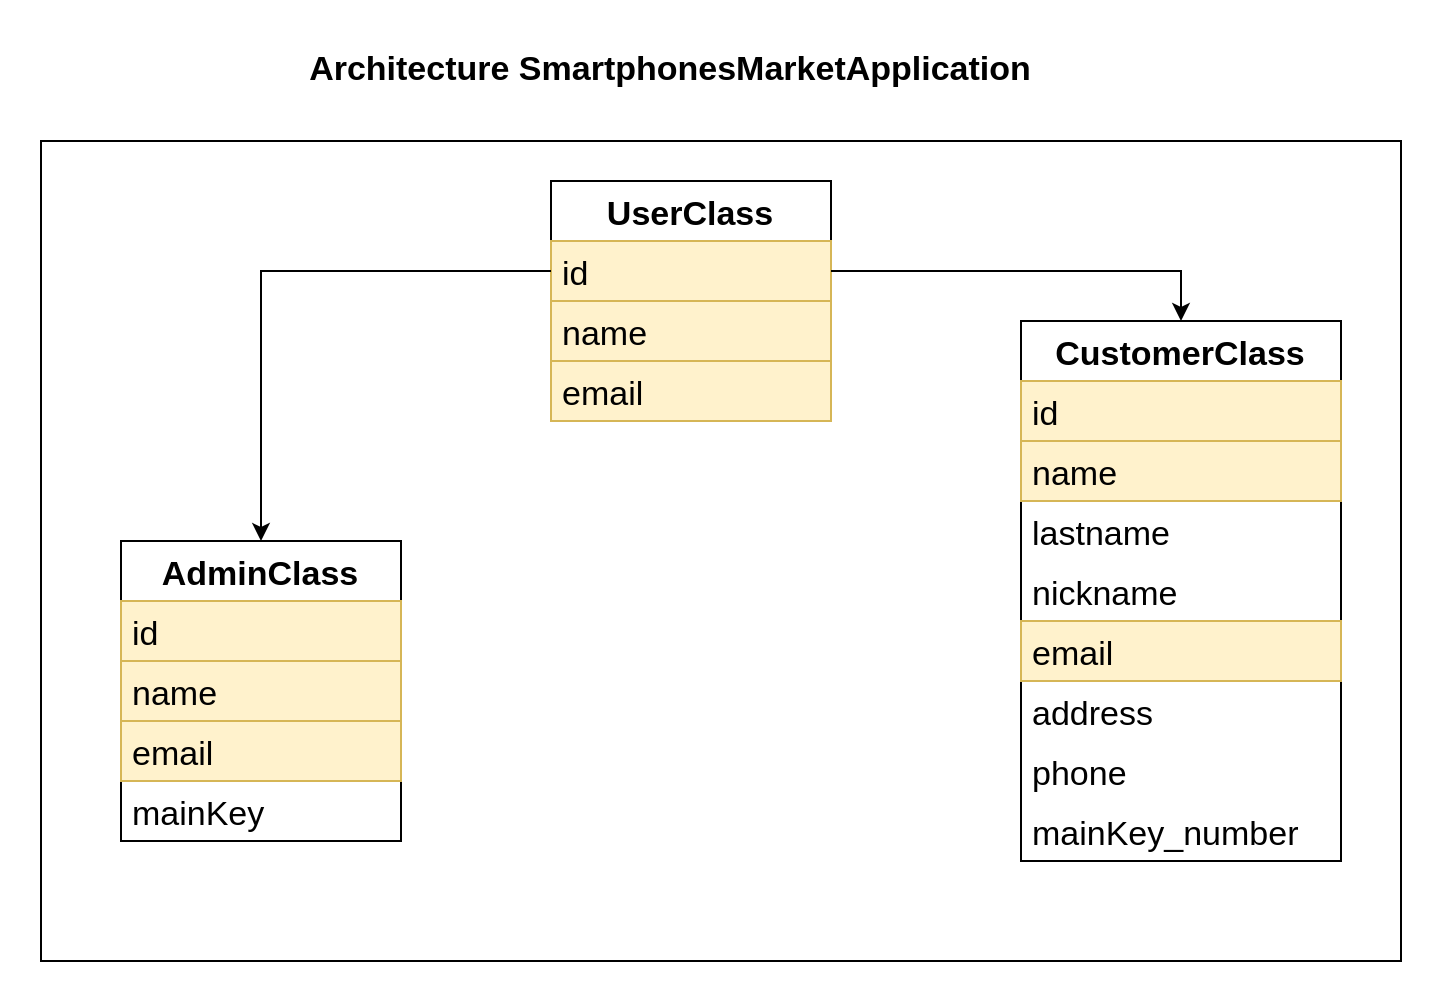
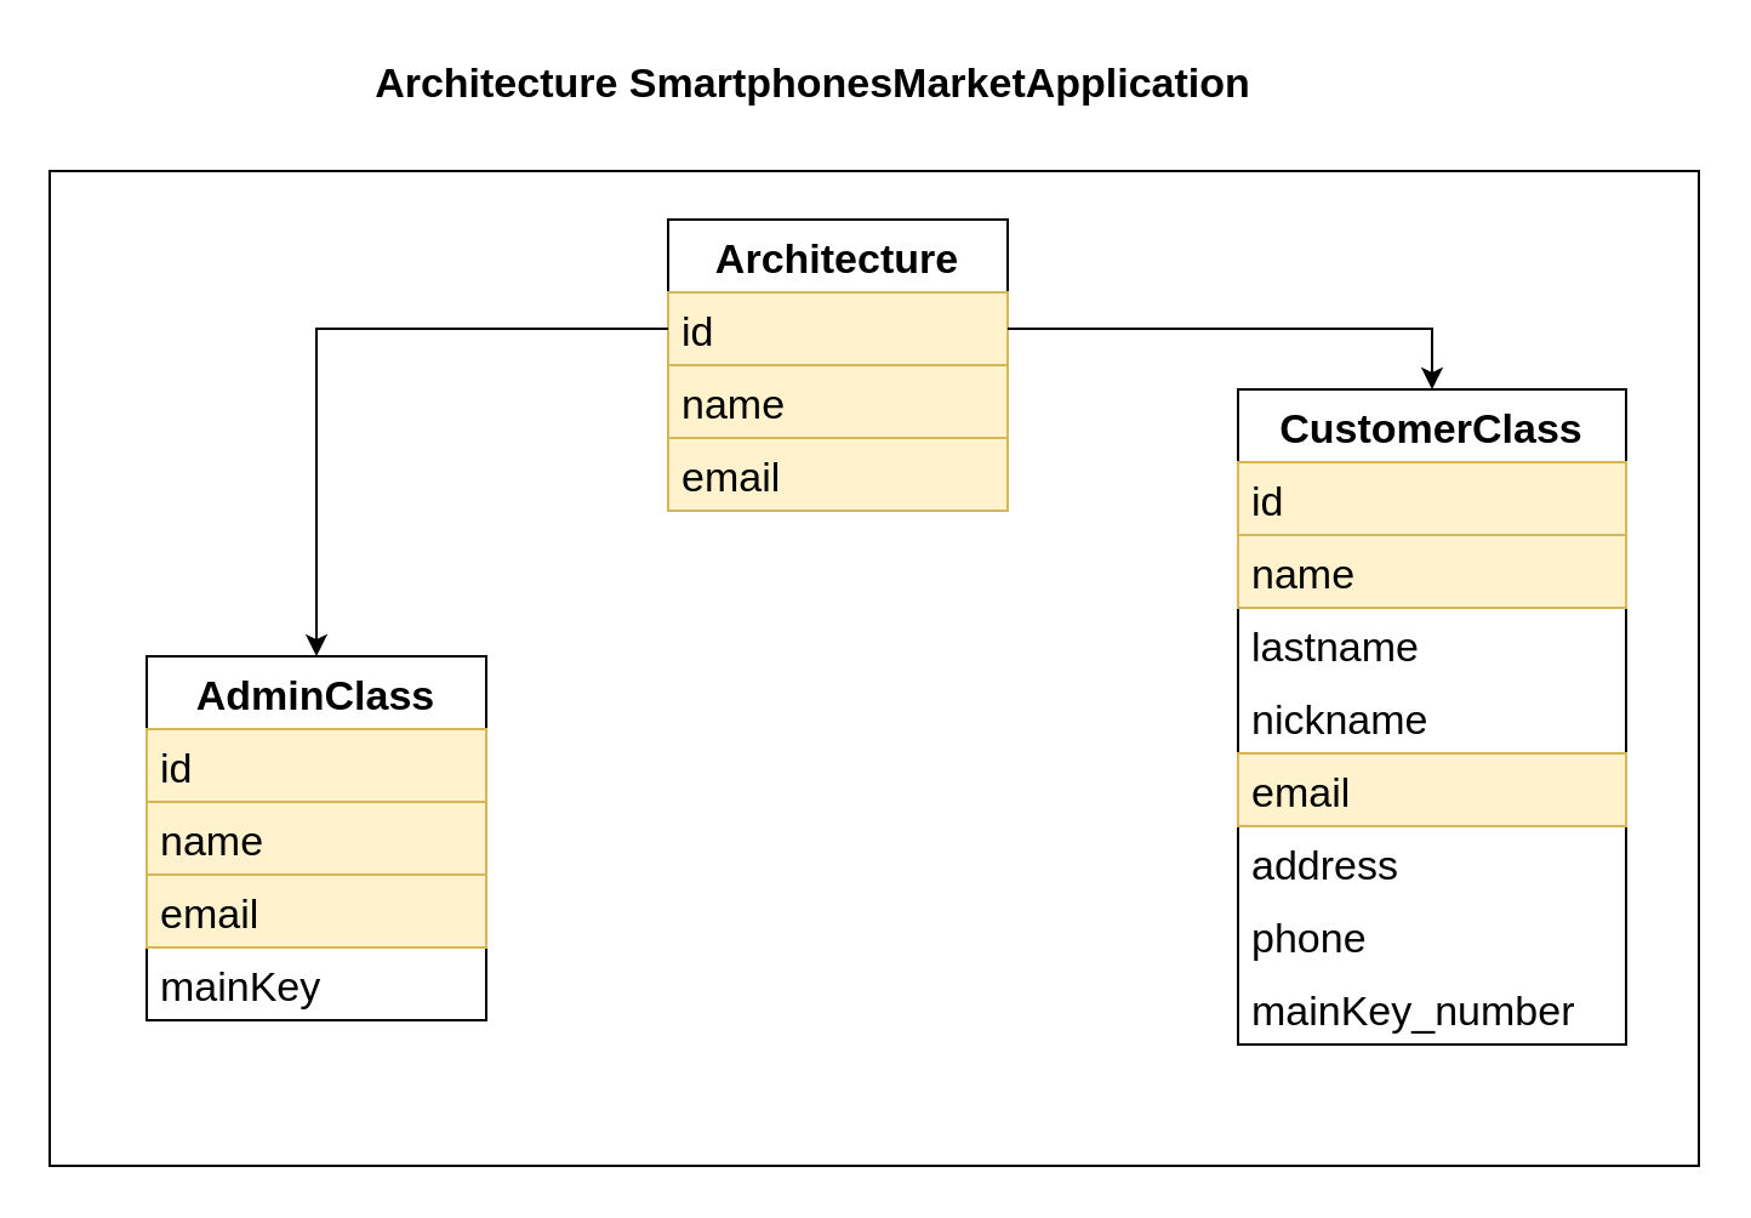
- <mxCell id="18" value="UserClass" style="swimlane;fontStyle=1;childLayout=stackLayout;horizontal=1;startSize=30;horizontalStack=0;resizeParent=1;resizeParentMax=0;resizeLast=0;collapsible=1;marginBottom=0;fontSize=17;" parent="1" vertex="1"><mxGeometry x="275" y="90" width="140" height="120" as="geometry" /></mxCell>
+ <mxCell id="18" value="Architecture" style="swimlane;fontStyle=1;childLayout=stackLayout;horizontal=1;startSize=30;horizontalStack=0;resizeParent=1;resizeParentMax=0;resizeLast=0;collapsible=1;marginBottom=0;fontSize=17;" parent="1" vertex="1"><mxGeometry x="275" y="90" width="140" height="120" as="geometry" /></mxCell>
